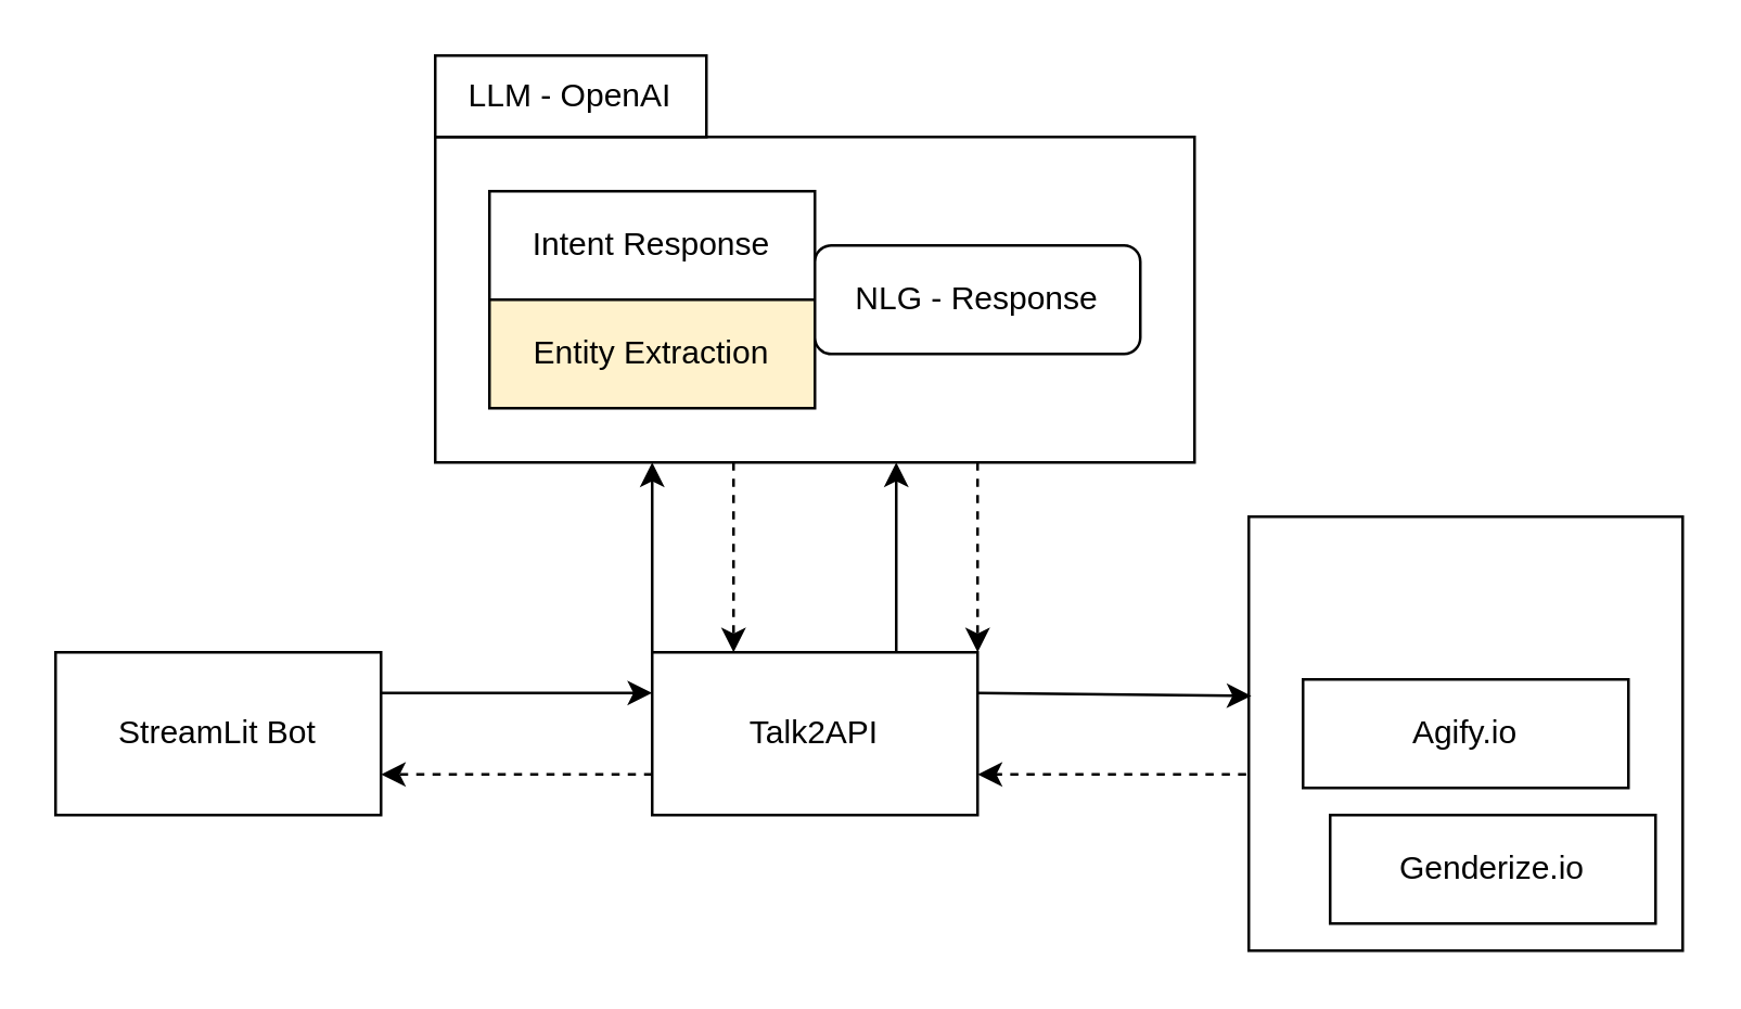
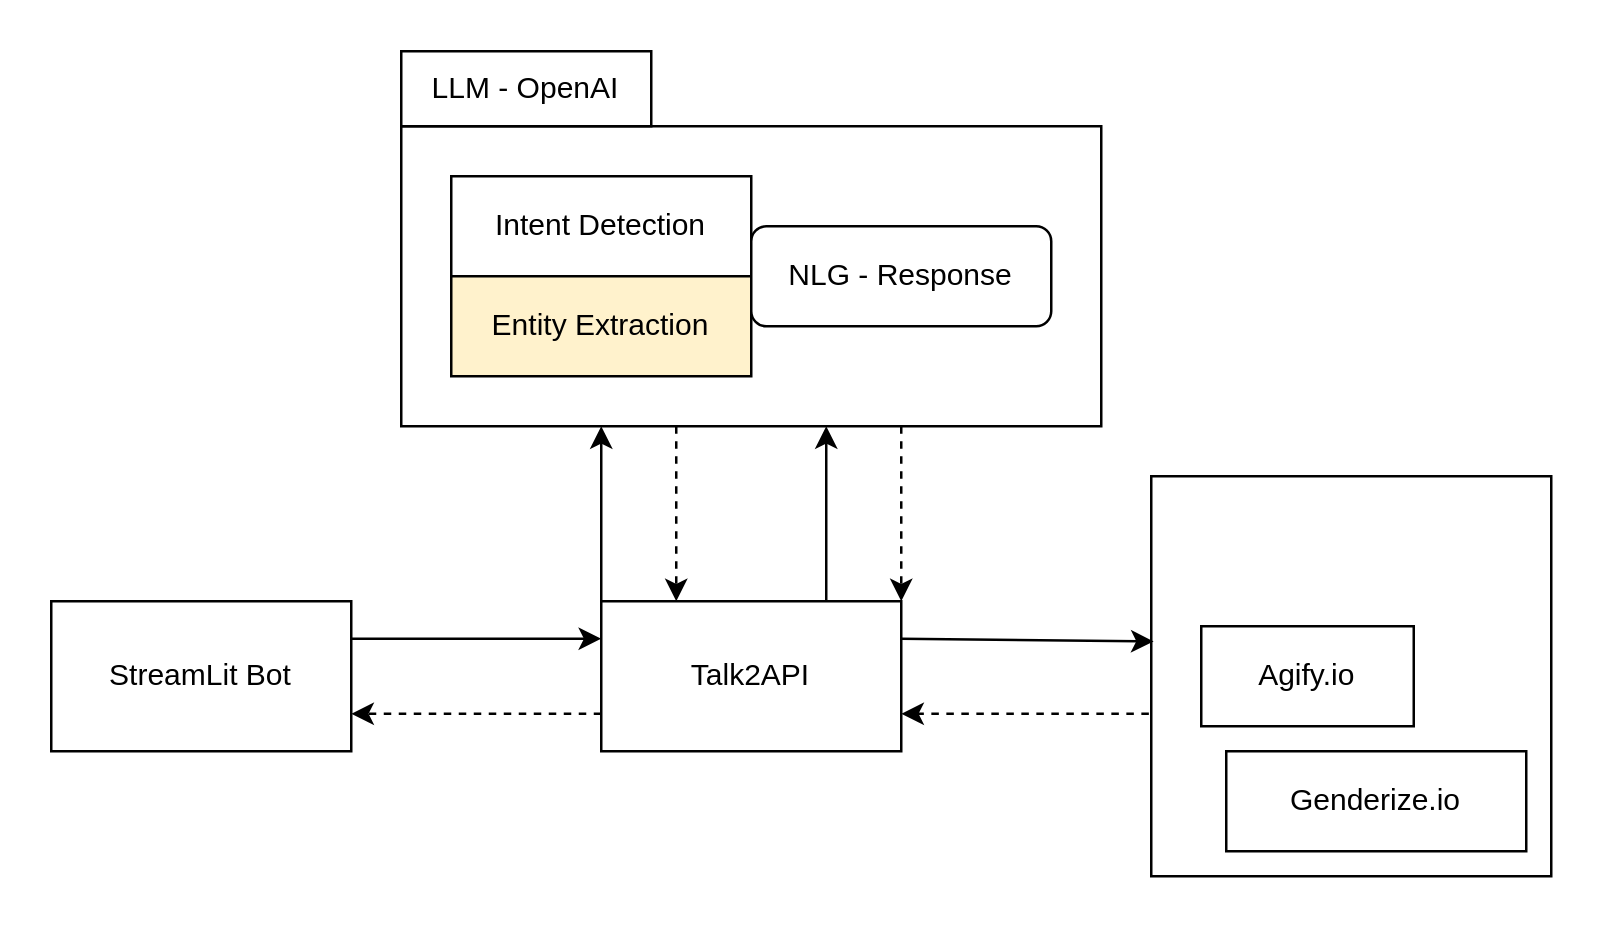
- <mxCell id="6" value="Intent Response" style="rounded=0;whiteSpace=wrap;html=1;" parent="1" vertex="1"><mxGeometry x="180" y="70" width="120" height="40" as="geometry" /></mxCell>
+ <mxCell id="6" value="Intent Detection" style="rounded=0;whiteSpace=wrap;html=1;" parent="1" vertex="1"><mxGeometry x="180" y="70" width="120" height="40" as="geometry" /></mxCell>
- <mxCell id="18" value="Agify.io" style="rounded=0;whiteSpace=wrap;html=1;" vertex="1" parent="1"><mxGeometry x="480" y="250" width="120" height="40" as="geometry" /></mxCell>
+ <mxCell id="18" value="Agify.io" style="rounded=0;whiteSpace=wrap;html=1;" vertex="1" parent="1"><mxGeometry x="480" y="250" width="85" height="40" as="geometry" /></mxCell>
